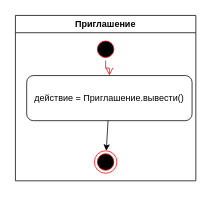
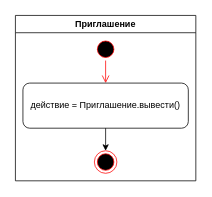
- <mxCell id="5" value="действие = Приглашение.вывести()" style="rounded=1;whiteSpace=wrap;html=1;" vertex="1" parent="2"><mxGeometry x="15" y="80" width="220" height="60" as="geometry" /></mxCell>
+ <mxCell id="5" value="действие = Приглашение.вывести()" style="rounded=1;whiteSpace=wrap;html=1;" vertex="1" parent="2"><mxGeometry x="10" y="90" width="220" height="60" as="geometry" /></mxCell>
